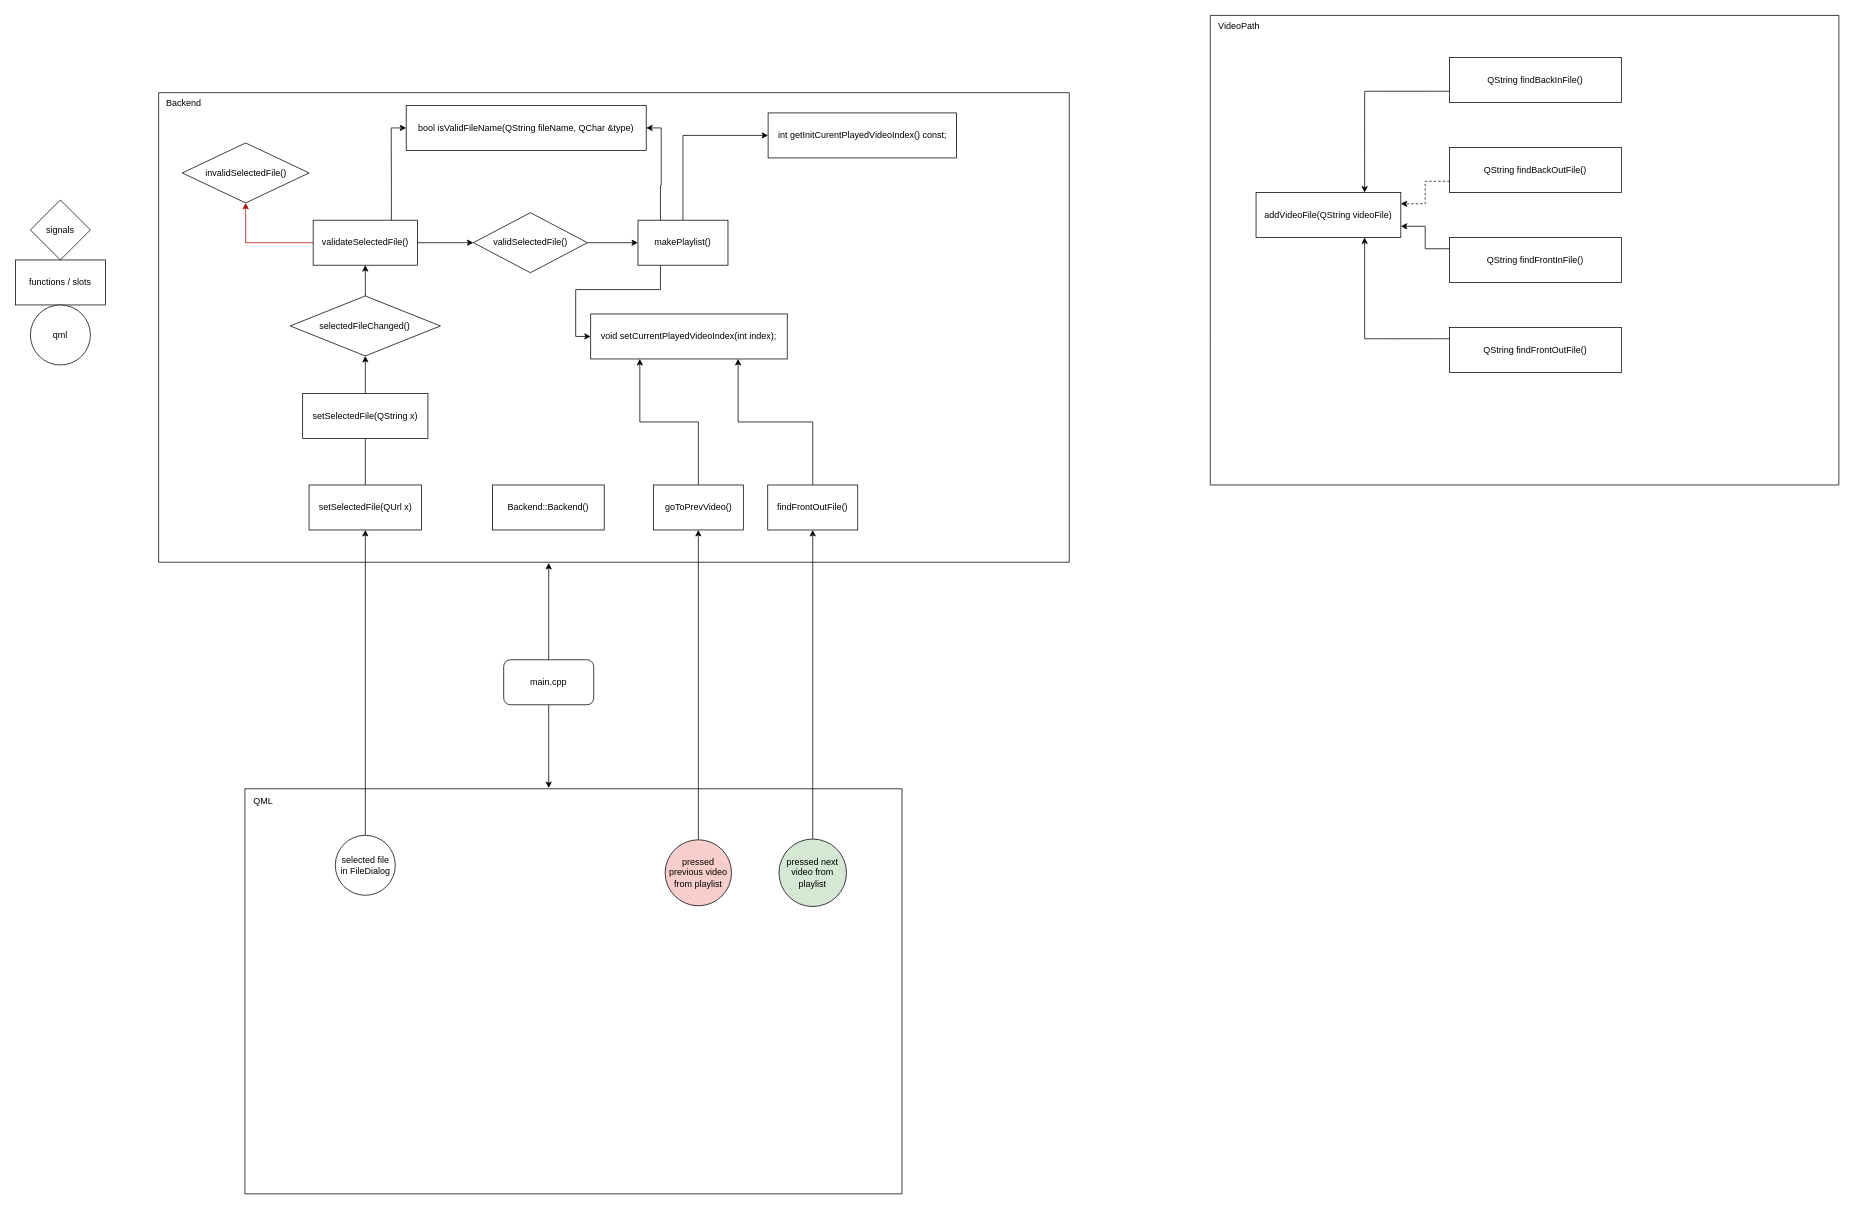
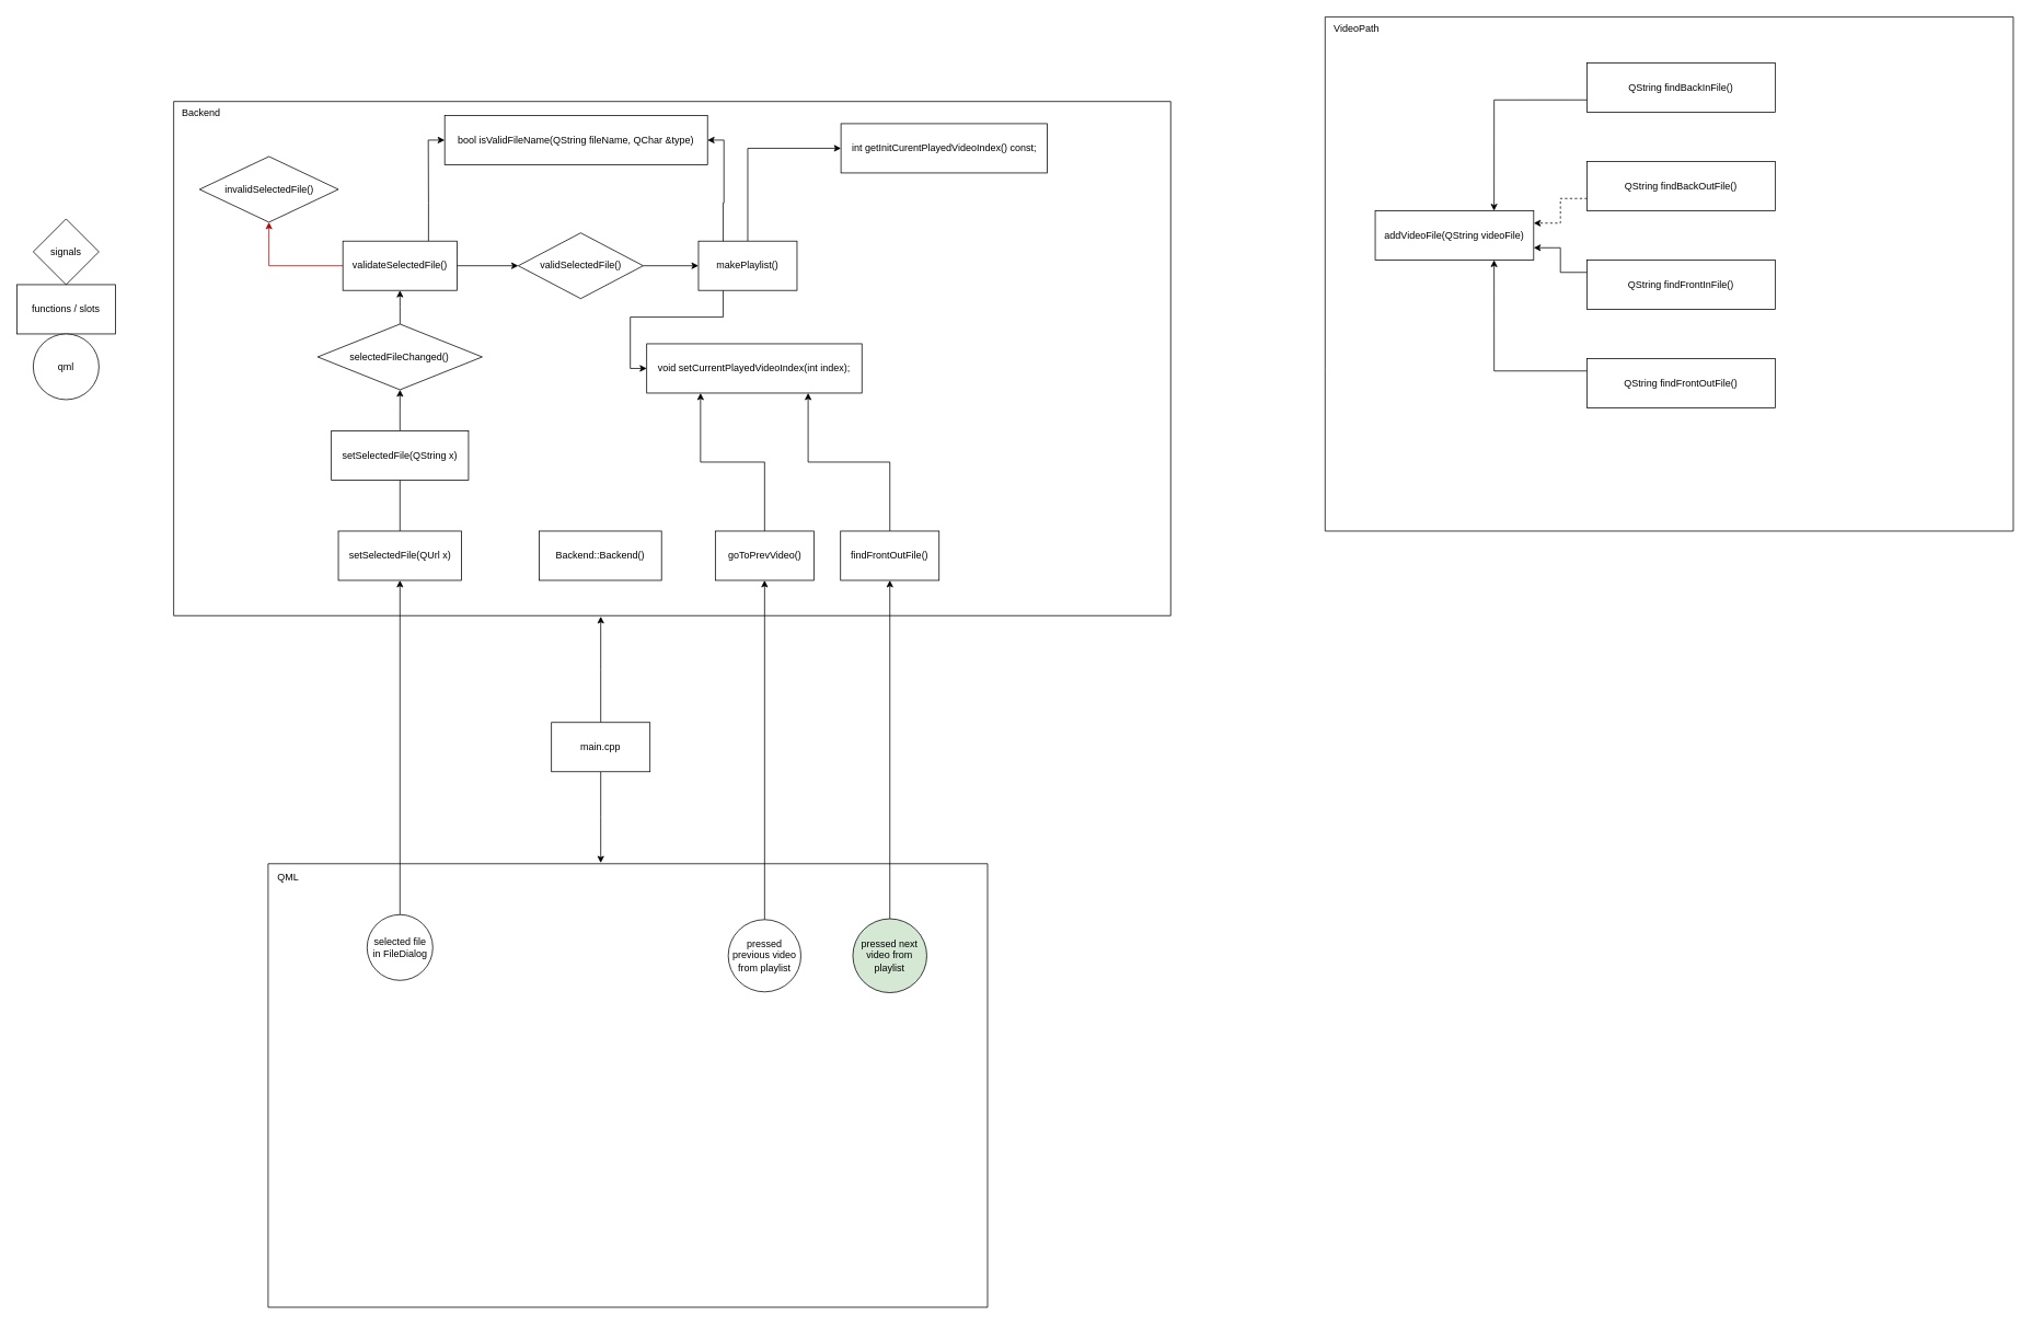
- <mxCell id="4" value="main.cpp" style="whiteSpace=wrap;html=1;strokeColor=default;rounded=1;" vertex="1" parent="1"><mxGeometry x="671" y="879" width="120" height="60" as="geometry" /></mxCell>
+ <mxCell id="4" value="main.cpp" style="whiteSpace=wrap;html=1;strokeColor=default;" vertex="1" parent="1"><mxGeometry x="671" y="879" width="120" height="60" as="geometry" /></mxCell>
- <mxCell id="49" value="pressed previous video from playlist" style="ellipse;whiteSpace=wrap;html=1;fillColor=#f8cecc;" vertex="1" parent="1"><mxGeometry x="886.25" y="1119" width="88.5" height="88" as="geometry" /></mxCell>
+ <mxCell id="49" value="pressed previous video from playlist" style="ellipse;whiteSpace=wrap;html=1;" vertex="1" parent="1"><mxGeometry x="886.25" y="1119" width="88.5" height="88" as="geometry" /></mxCell>
